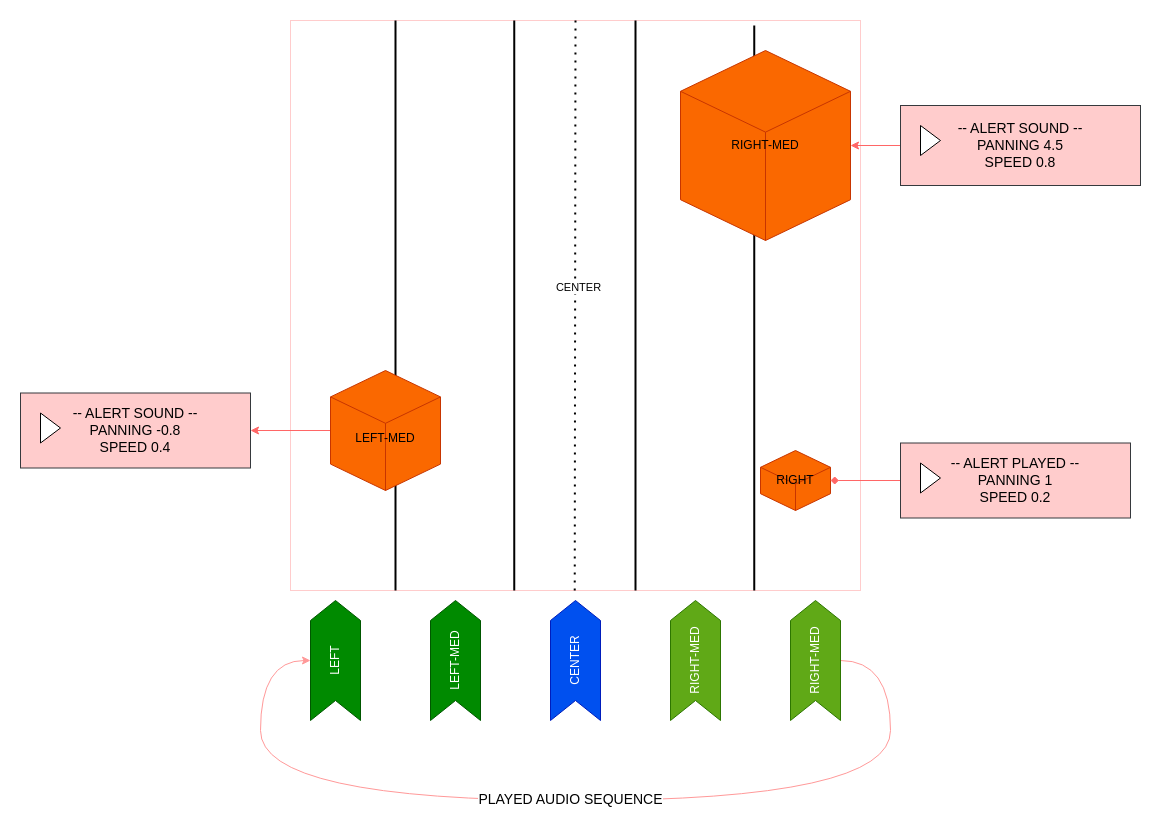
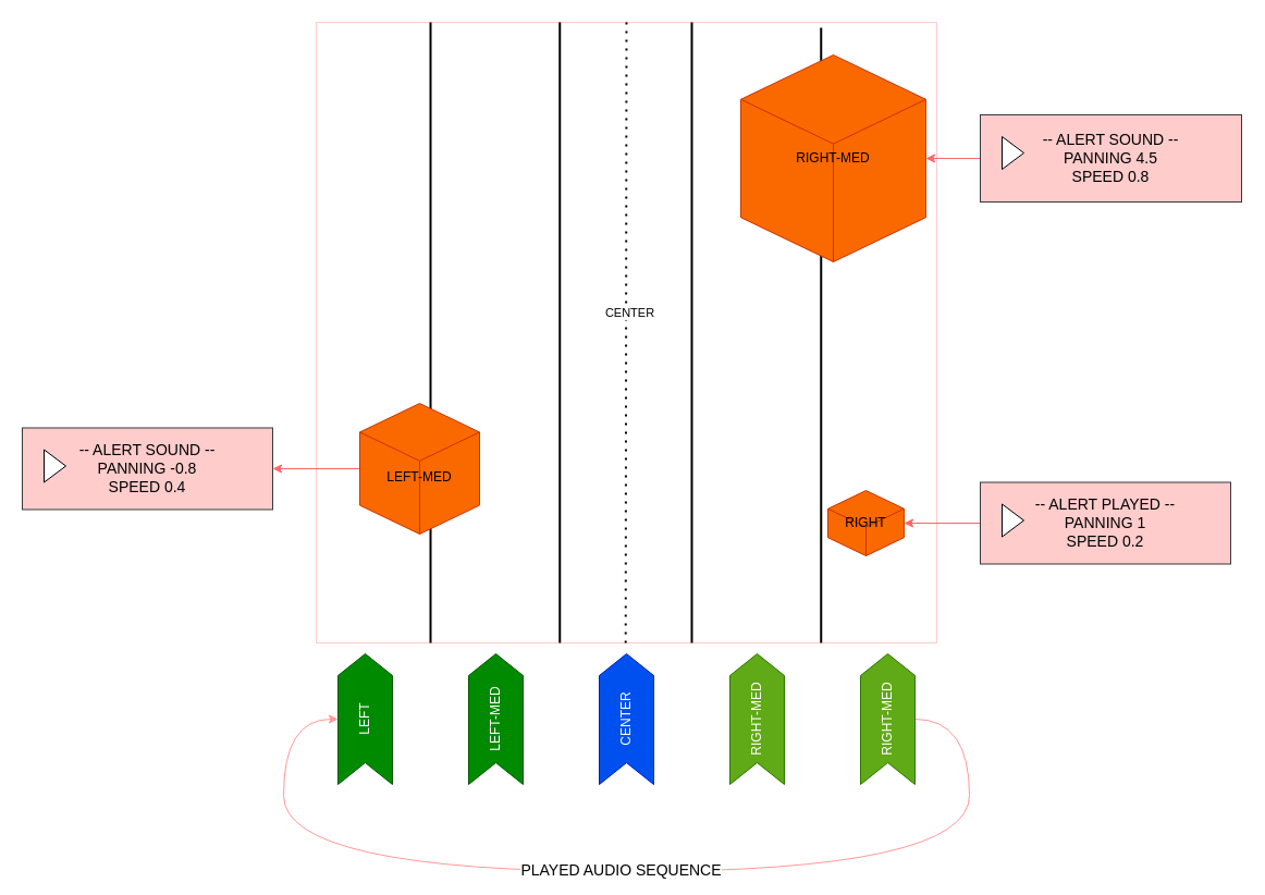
- <mxCell id="23" value="" style="edgeStyle=orthogonalEdgeStyle;rounded=0;orthogonalLoop=1;jettySize=auto;html=1;strokeColor=#FF6666;endArrow=diamond;" edge="1" parent="1" source="24" target="19"><mxGeometry relative="1" as="geometry" /></mxCell>
+ <mxCell id="23" value="" style="edgeStyle=orthogonalEdgeStyle;rounded=0;orthogonalLoop=1;jettySize=auto;html=1;strokeColor=#FF6666;" edge="1" parent="1" source="24" target="19"><mxGeometry relative="1" as="geometry" /></mxCell>
